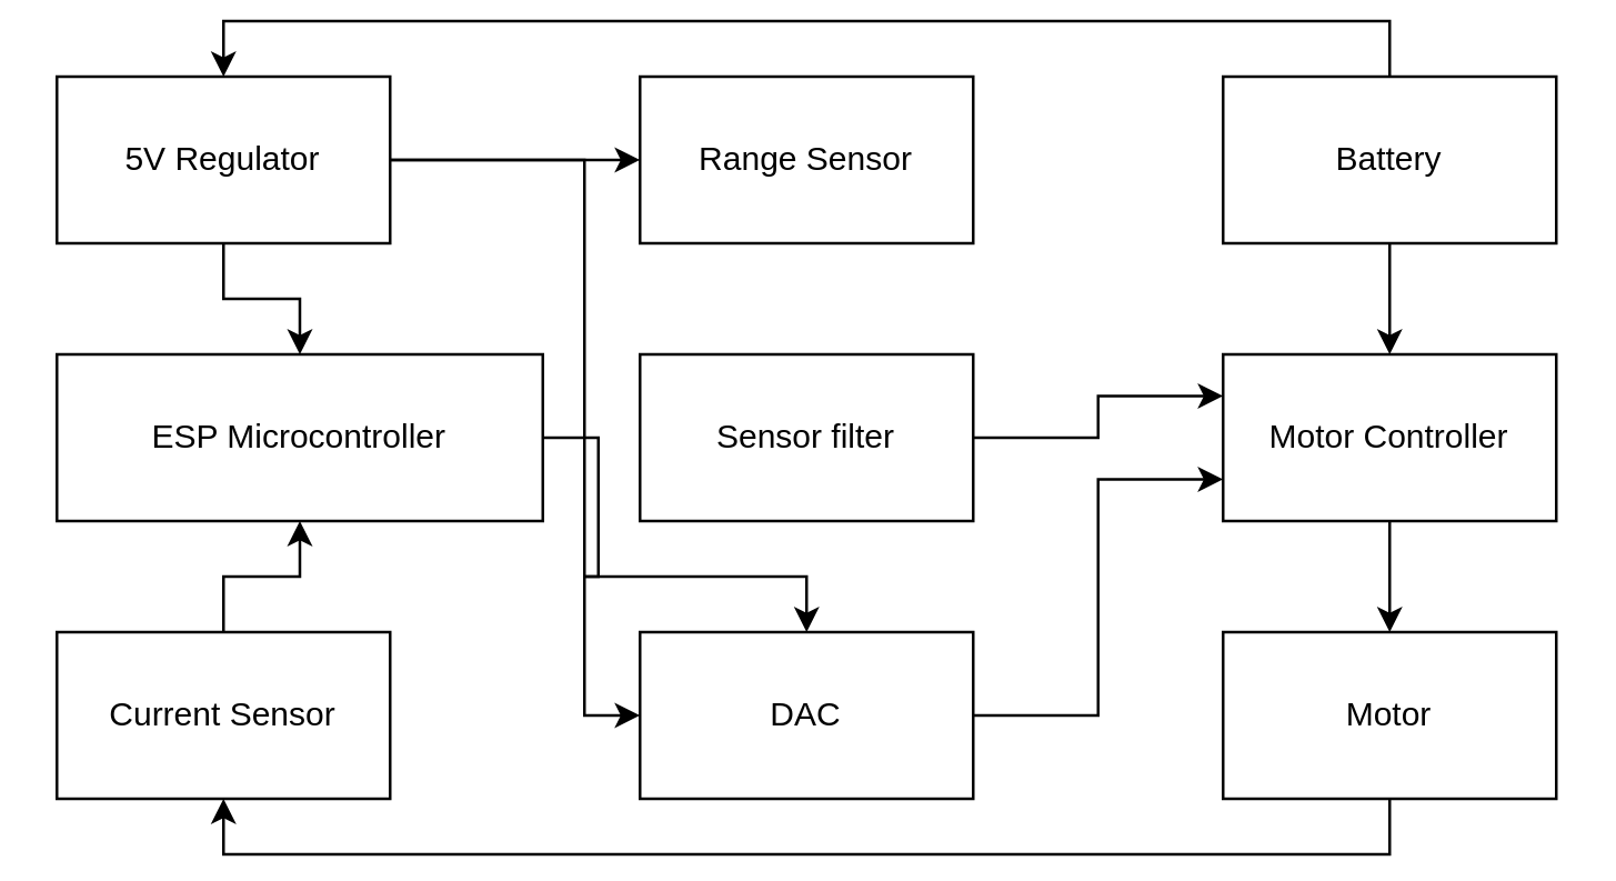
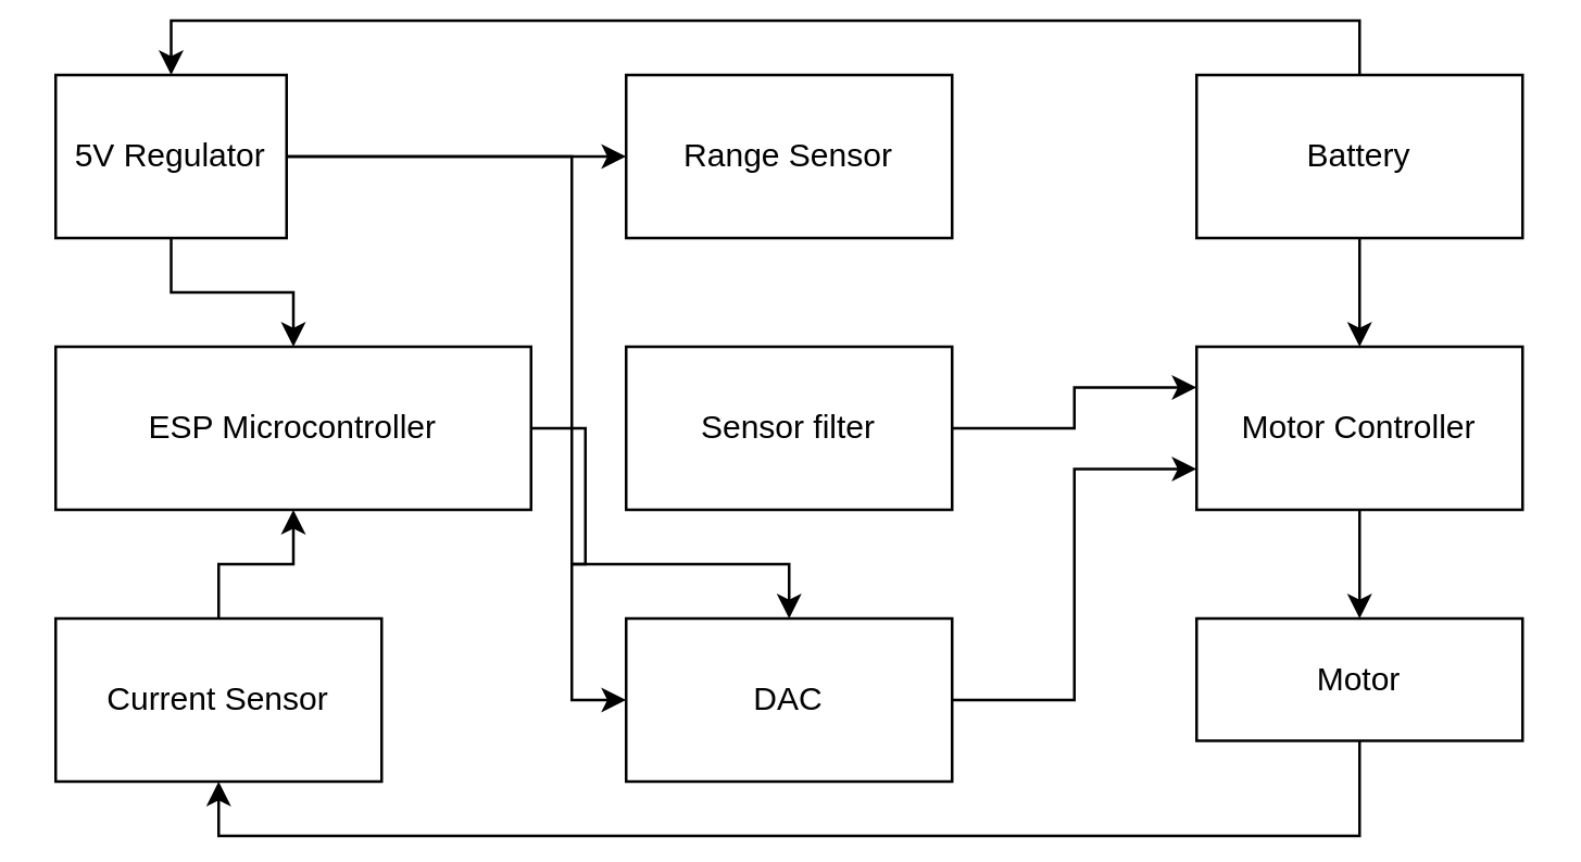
- <mxCell id="9" value="5V Regulator" style="rounded=0;whiteSpace=wrap;html=1;" vertex="1" parent="1"><mxGeometry x="20" y="20" width="120" height="60" as="geometry" /></mxCell>
+ <mxCell id="9" value="5V Regulator" style="rounded=0;whiteSpace=wrap;html=1;" vertex="1" parent="1"><mxGeometry x="20" y="20" width="85" height="60" as="geometry" /></mxCell>
- <mxCell id="17" value="Motor" style="rounded=0;whiteSpace=wrap;html=1;" vertex="1" parent="1"><mxGeometry x="440" y="220" width="120" height="60" as="geometry" /></mxCell>
+ <mxCell id="17" value="Motor" style="rounded=0;whiteSpace=wrap;html=1;" vertex="1" parent="1"><mxGeometry x="440" y="220" width="120" height="45" as="geometry" /></mxCell>
